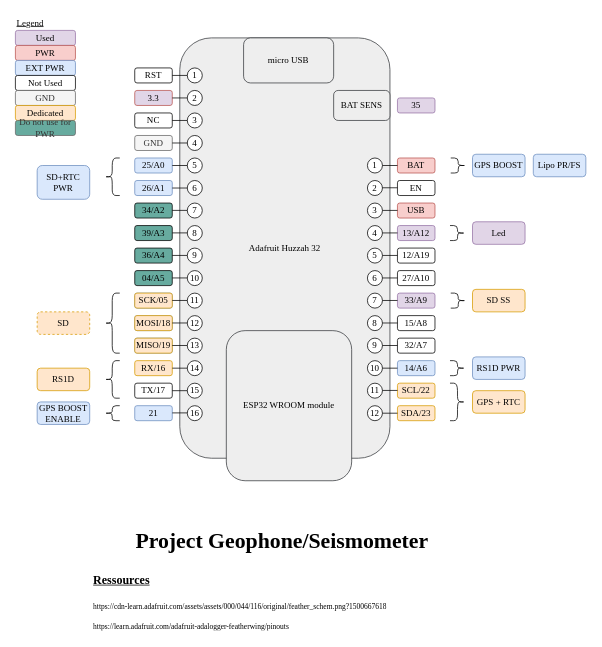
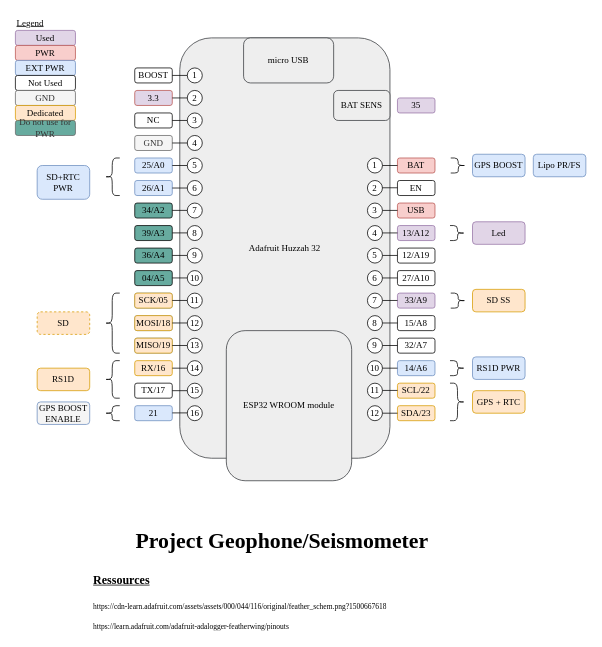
- <mxCell id="55" value="RST" style="rounded=1;whiteSpace=wrap;html=1;fontFamily=B612;fontSource=https%3A%2F%2Ffonts.googleapis.com%2Fcss%3Ffamily%3DB612;" parent="1" vertex="1"><mxGeometry x="179" y="90" width="50" height="20" as="geometry" /></mxCell>
+ <mxCell id="55" value="BOOST" style="rounded=1;whiteSpace=wrap;html=1;fontFamily=B612;fontSource=https%3A%2F%2Ffonts.googleapis.com%2Fcss%3Ffamily%3DB612;" parent="1" vertex="1"><mxGeometry x="179" y="90" width="50" height="20" as="geometry" /></mxCell>
- <mxCell id="115" value="GPS BOOST ENABLE" style="rounded=1;whiteSpace=wrap;html=1;fillColor=#dae8fc;strokeColor=#6c8ebf;fontFamily=B612;fontSource=https%3A%2F%2Ffonts.googleapis.com%2Fcss%3Ffamily%3DB612;" parent="1" vertex="1"><mxGeometry x="49" y="535" width="70" height="30" as="geometry" /></mxCell>
+ <mxCell id="115" value="GPS BOOST ENABLE" style="rounded=1;whiteSpace=wrap;html=1;fillColor=#f5f5f5;strokeColor=#6c8ebf;fontFamily=B612;fontSource=https%3A%2F%2Ffonts.googleapis.com%2Fcss%3Ffamily%3DB612;" parent="1" vertex="1"><mxGeometry x="49" y="535" width="70" height="30" as="geometry" /></mxCell>
